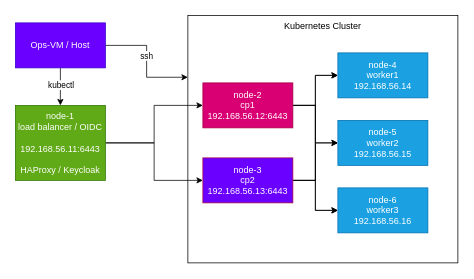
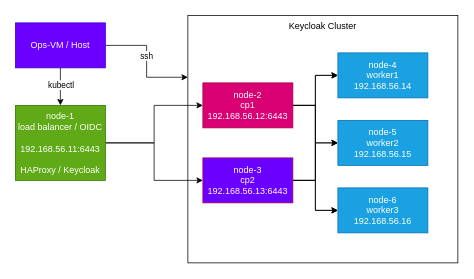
- <mxCell id="2" value="Kubernetes Cluster" style="rounded=0;whiteSpace=wrap;html=1;verticalAlign=top;" parent="1" vertex="1"><mxGeometry x="250" y="20" width="360" height="330" as="geometry" /></mxCell>
+ <mxCell id="2" value="Keycloak Cluster" style="rounded=0;whiteSpace=wrap;html=1;verticalAlign=top;" parent="1" vertex="1"><mxGeometry x="250" y="20" width="360" height="330" as="geometry" /></mxCell>
